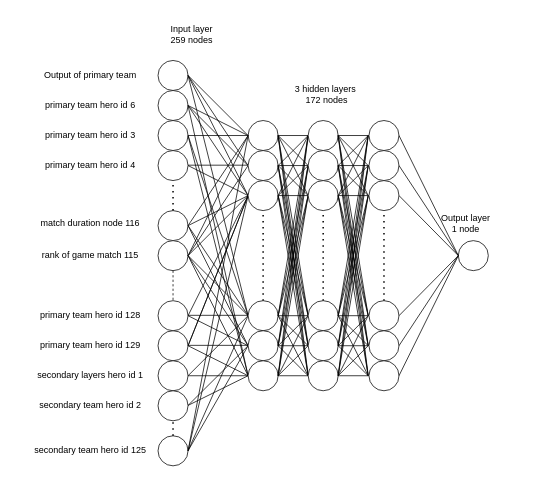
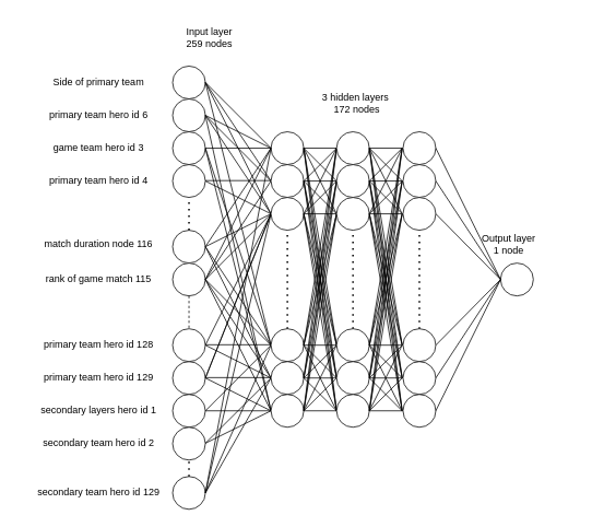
- <mxCell id="13" value="Output of primary team" style="text;html=1;strokeColor=none;fillColor=none;align=center;verticalAlign=middle;whiteSpace=wrap;rounded=0;" vertex="1" parent="1"><mxGeometry x="20" y="90" width="200" height="20" as="geometry" /></mxCell>
+ <mxCell id="13" value="Side of primary team" style="text;html=1;strokeColor=none;fillColor=none;align=center;verticalAlign=middle;whiteSpace=wrap;rounded=0;" vertex="1" parent="1"><mxGeometry x="20" y="90" width="200" height="20" as="geometry" /></mxCell>
- <mxCell id="15" value="primary team hero id 3" style="text;html=1;strokeColor=none;fillColor=none;align=center;verticalAlign=middle;whiteSpace=wrap;rounded=0;" vertex="1" parent="1"><mxGeometry x="20" y="170" width="200" height="20" as="geometry" /></mxCell>
+ <mxCell id="15" value="game team hero id 3" style="text;html=1;strokeColor=none;fillColor=none;align=center;verticalAlign=middle;whiteSpace=wrap;rounded=0;" vertex="1" parent="1"><mxGeometry x="20" y="170" width="200" height="20" as="geometry" /></mxCell>
- <mxCell id="22" value="secondary team hero id 125" style="text;html=1;strokeColor=none;fillColor=none;align=center;verticalAlign=middle;whiteSpace=wrap;rounded=0;" vertex="1" parent="1"><mxGeometry x="20" y="590" width="200" height="20" as="geometry" /></mxCell>
+ <mxCell id="22" value="secondary team hero id 129" style="text;html=1;strokeColor=none;fillColor=none;align=center;verticalAlign=middle;whiteSpace=wrap;rounded=0;" vertex="1" parent="1"><mxGeometry x="20" y="590" width="200" height="20" as="geometry" /></mxCell>
